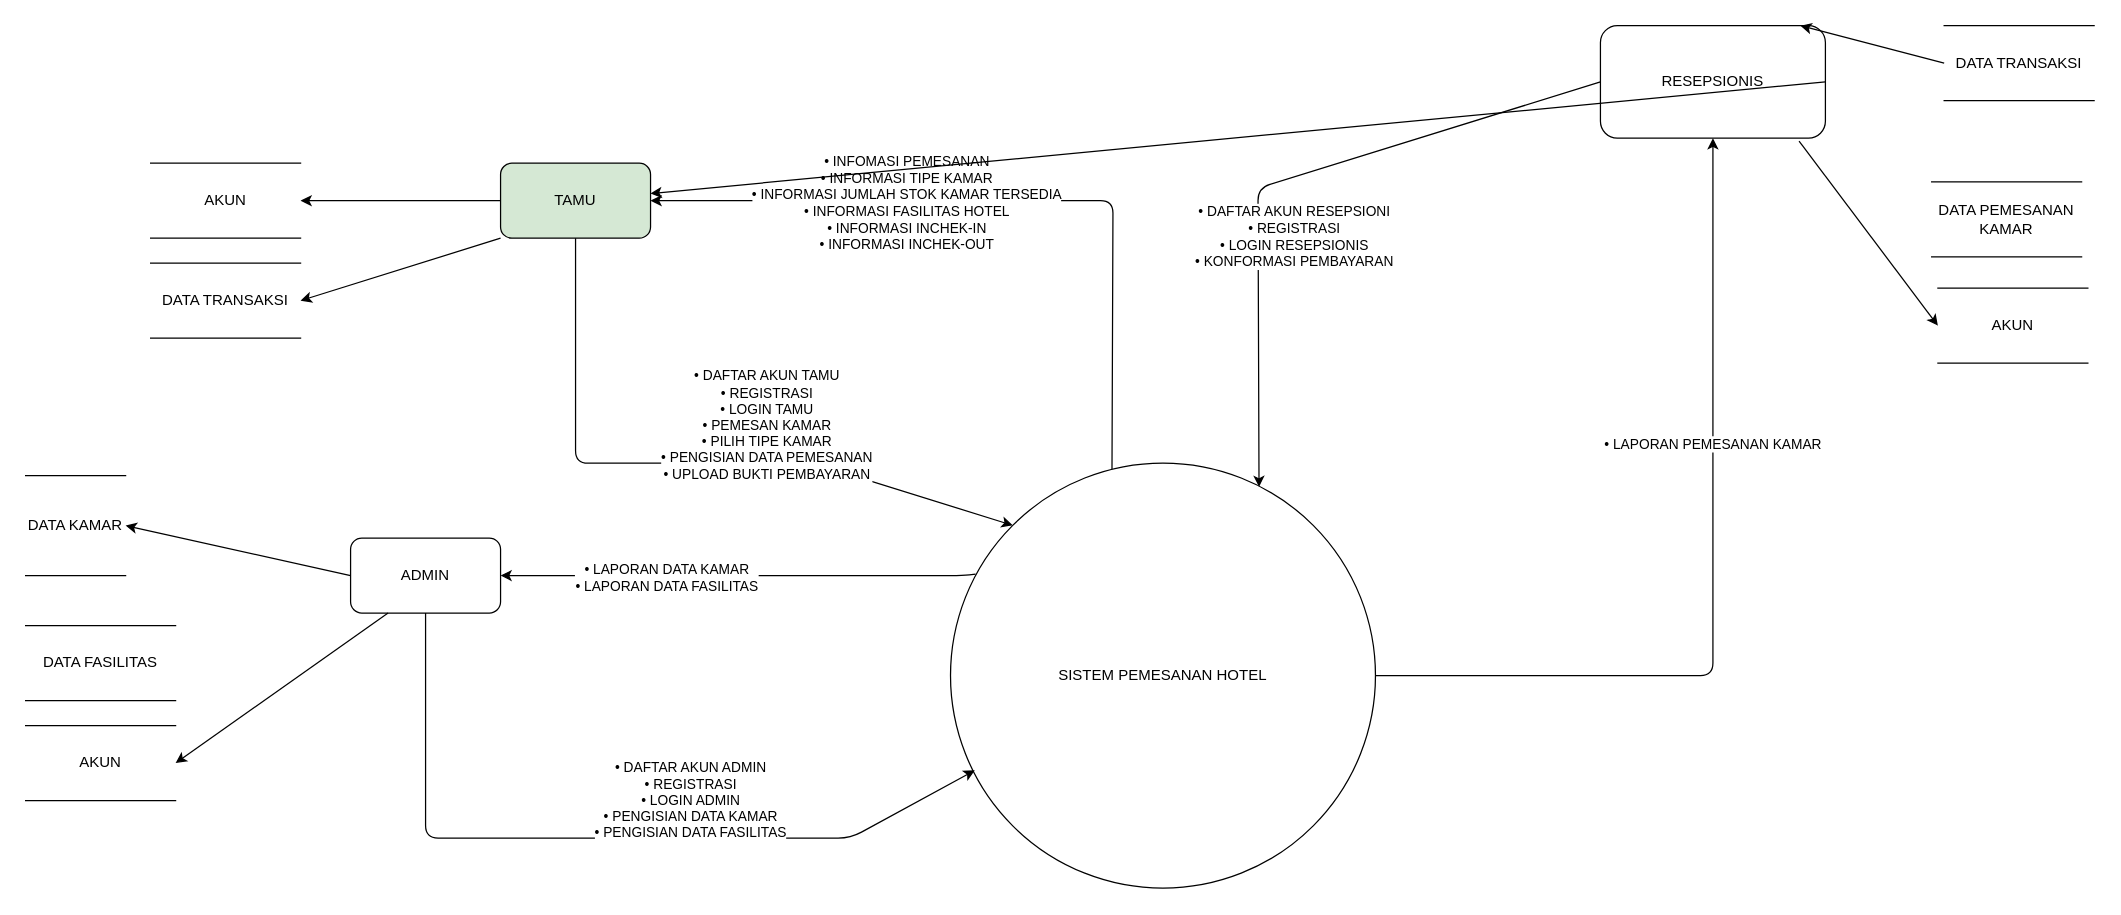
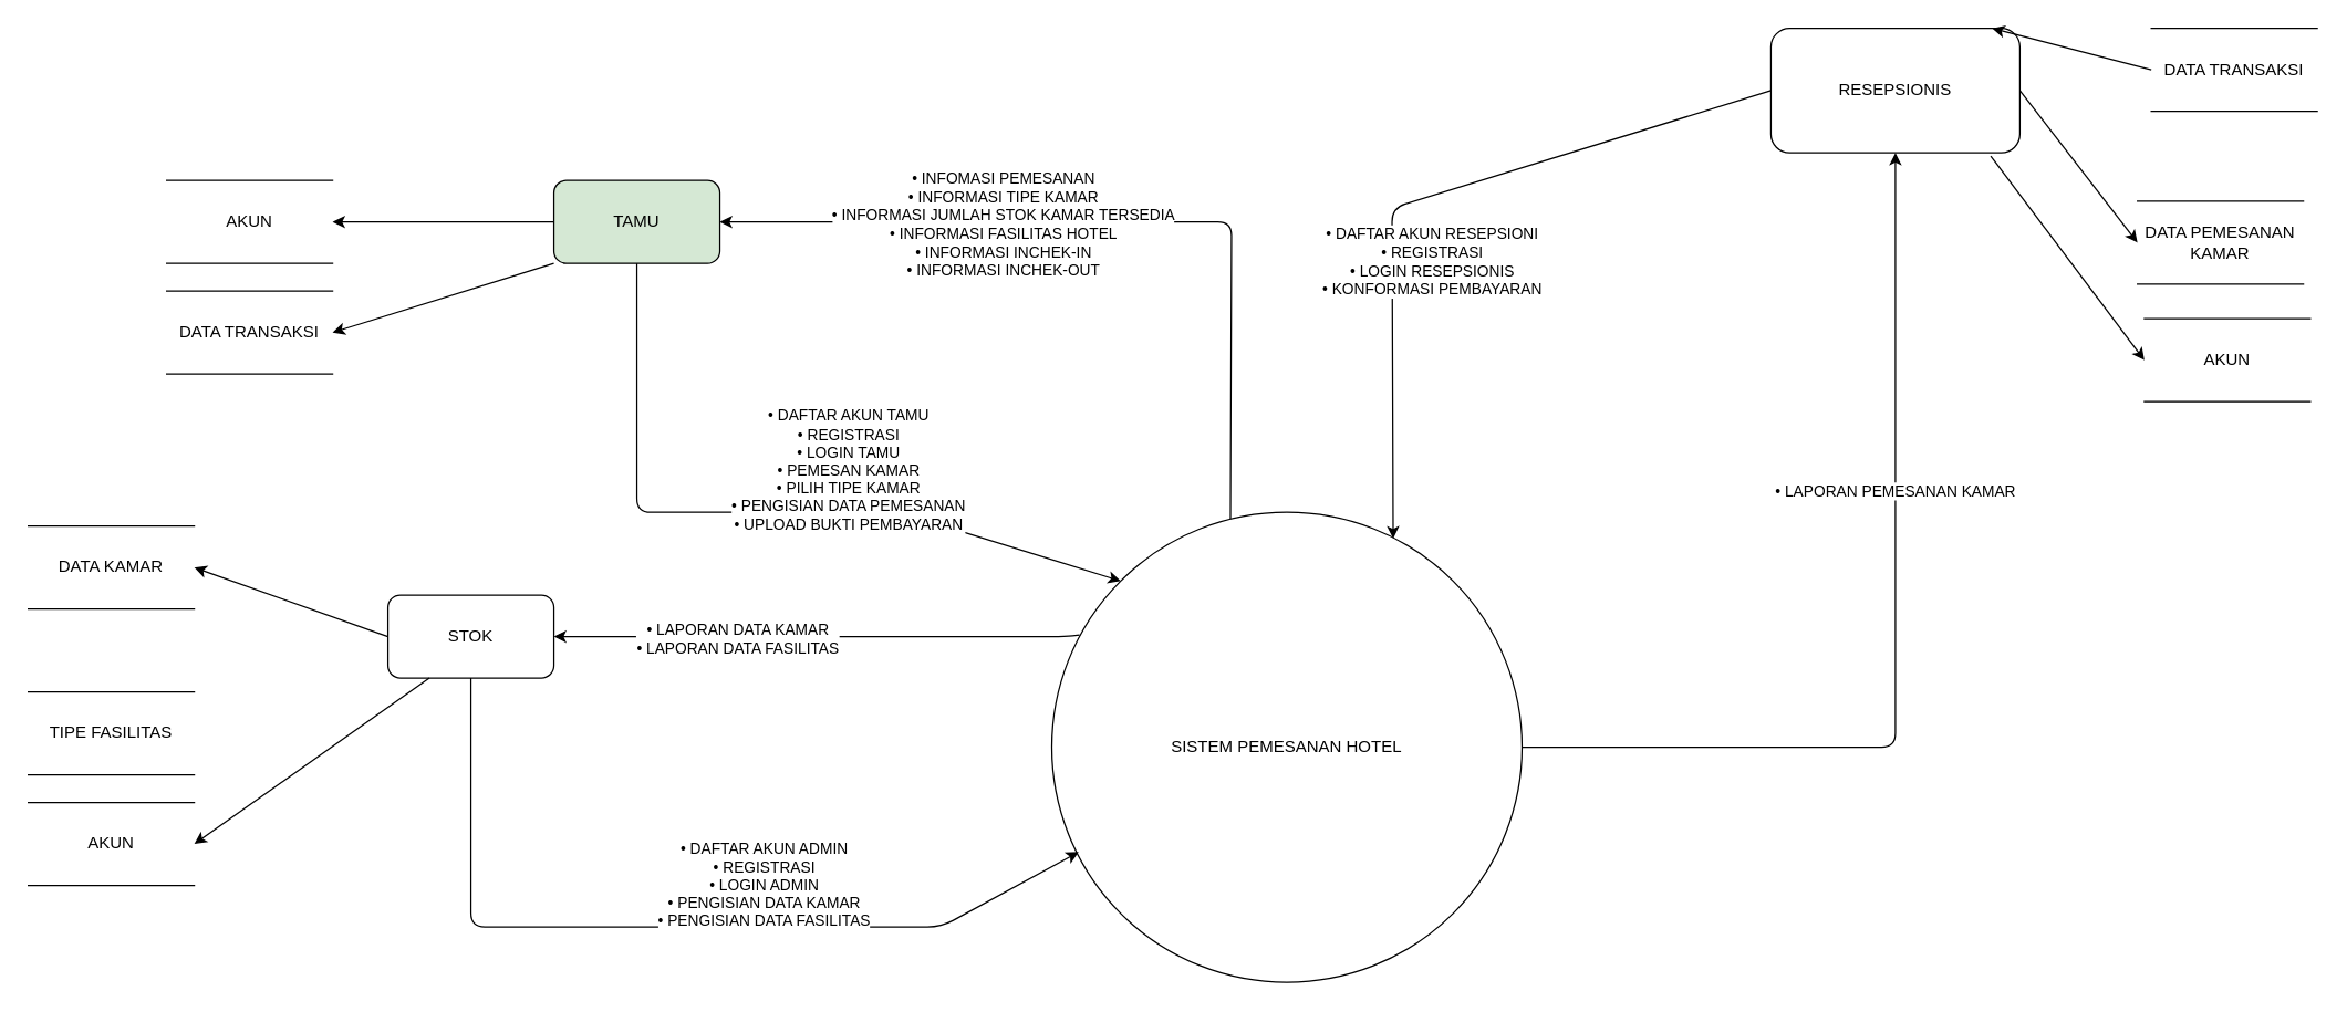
- <mxCell id="19" value="" style="endArrow=classic;html=1;exitX=1;exitY=0.5;exitDx=0;exitDy=0;" parent="1" source="14" target="2" edge="1"><mxGeometry width="50" height="50" relative="1" as="geometry"><mxPoint x="1320" y="370" as="sourcePoint" /><mxPoint x="1370" y="320" as="targetPoint" /></mxGeometry></mxCell>
+ <mxCell id="19" value="" style="endArrow=classic;html=1;exitX=1;exitY=0.5;exitDx=0;exitDy=0;entryX=0;entryY=0.5;entryDx=0;entryDy=0;" parent="1" source="14" target="18" edge="1"><mxGeometry width="50" height="50" relative="1" as="geometry"><mxPoint x="1320" y="370" as="sourcePoint" /><mxPoint x="1370" y="320" as="targetPoint" /></mxGeometry></mxCell>
- <mxCell id="9" value="DATA KAMAR" style="shape=partialRectangle;whiteSpace=wrap;html=1;left=0;right=0;fillColor=none;" parent="1" vertex="1"><mxGeometry x="20" y="380" width="80" height="80" as="geometry" /></mxCell>
+ <mxCell id="9" value="DATA KAMAR" style="shape=partialRectangle;whiteSpace=wrap;html=1;left=0;right=0;fillColor=none;" parent="1" vertex="1"><mxGeometry x="20" y="380" width="120" height="60" as="geometry" /></mxCell>
- <mxCell id="6" value="ADMIN" style="rounded=1;whiteSpace=wrap;html=1;" parent="1" vertex="1"><mxGeometry x="280" y="430" width="120" height="60" as="geometry" /></mxCell>
+ <mxCell id="6" value="STOK" style="rounded=1;whiteSpace=wrap;html=1;" parent="1" vertex="1"><mxGeometry x="280" y="430" width="120" height="60" as="geometry" /></mxCell>
- <mxCell id="10" value="DATA FASILITAS" style="shape=partialRectangle;whiteSpace=wrap;html=1;left=0;right=0;fillColor=none;" parent="1" vertex="1"><mxGeometry x="20" y="500" width="120" height="60" as="geometry" /></mxCell>
+ <mxCell id="10" value="TIPE FASILITAS" style="shape=partialRectangle;whiteSpace=wrap;html=1;left=0;right=0;fillColor=none;" parent="1" vertex="1"><mxGeometry x="20" y="500" width="120" height="60" as="geometry" /></mxCell>
